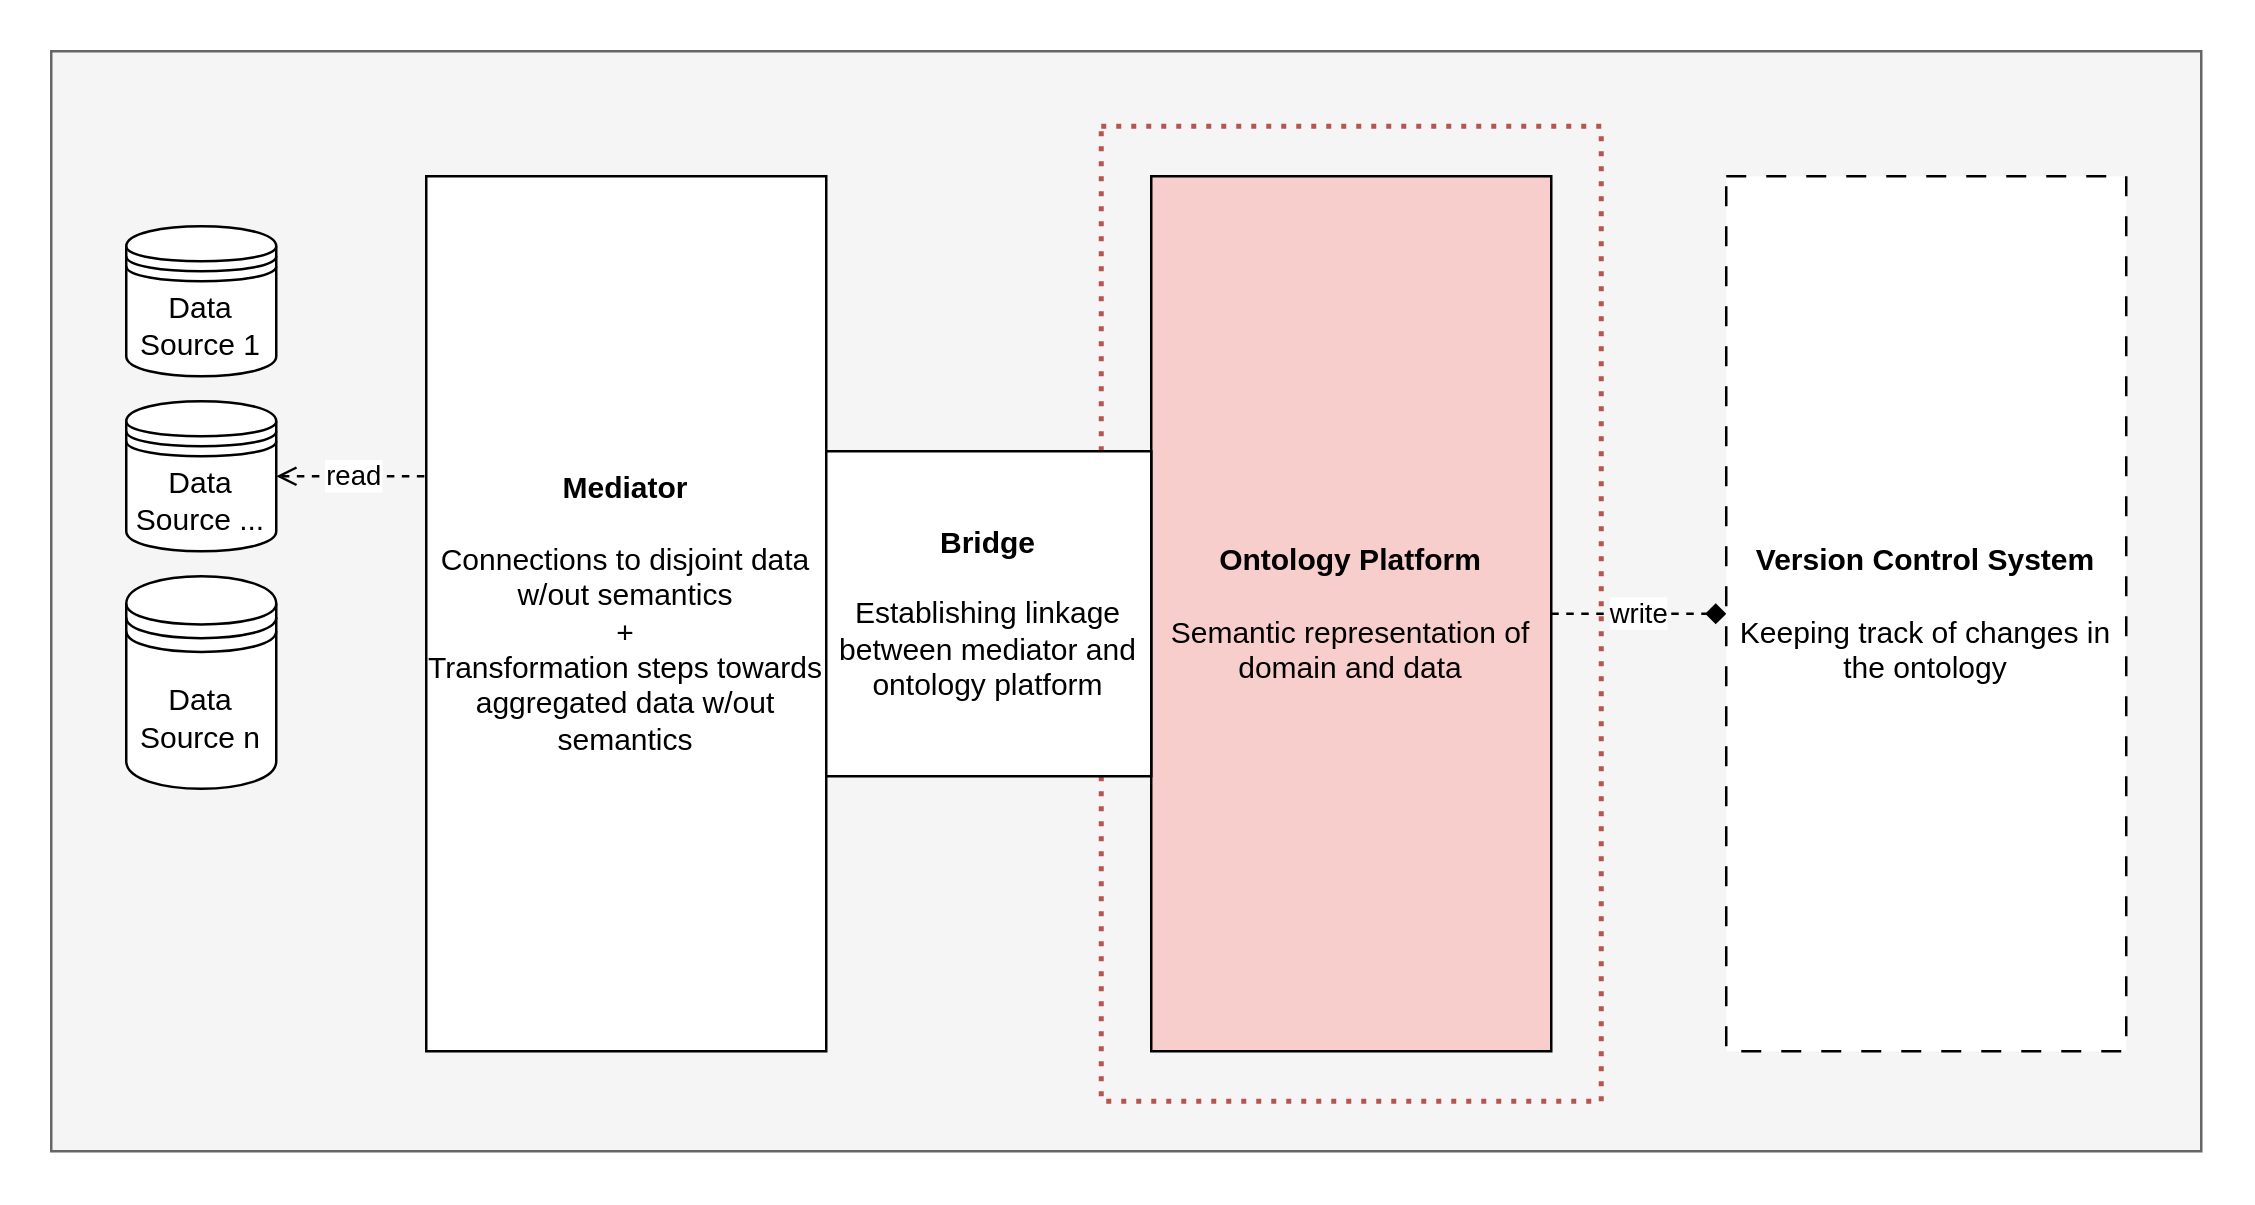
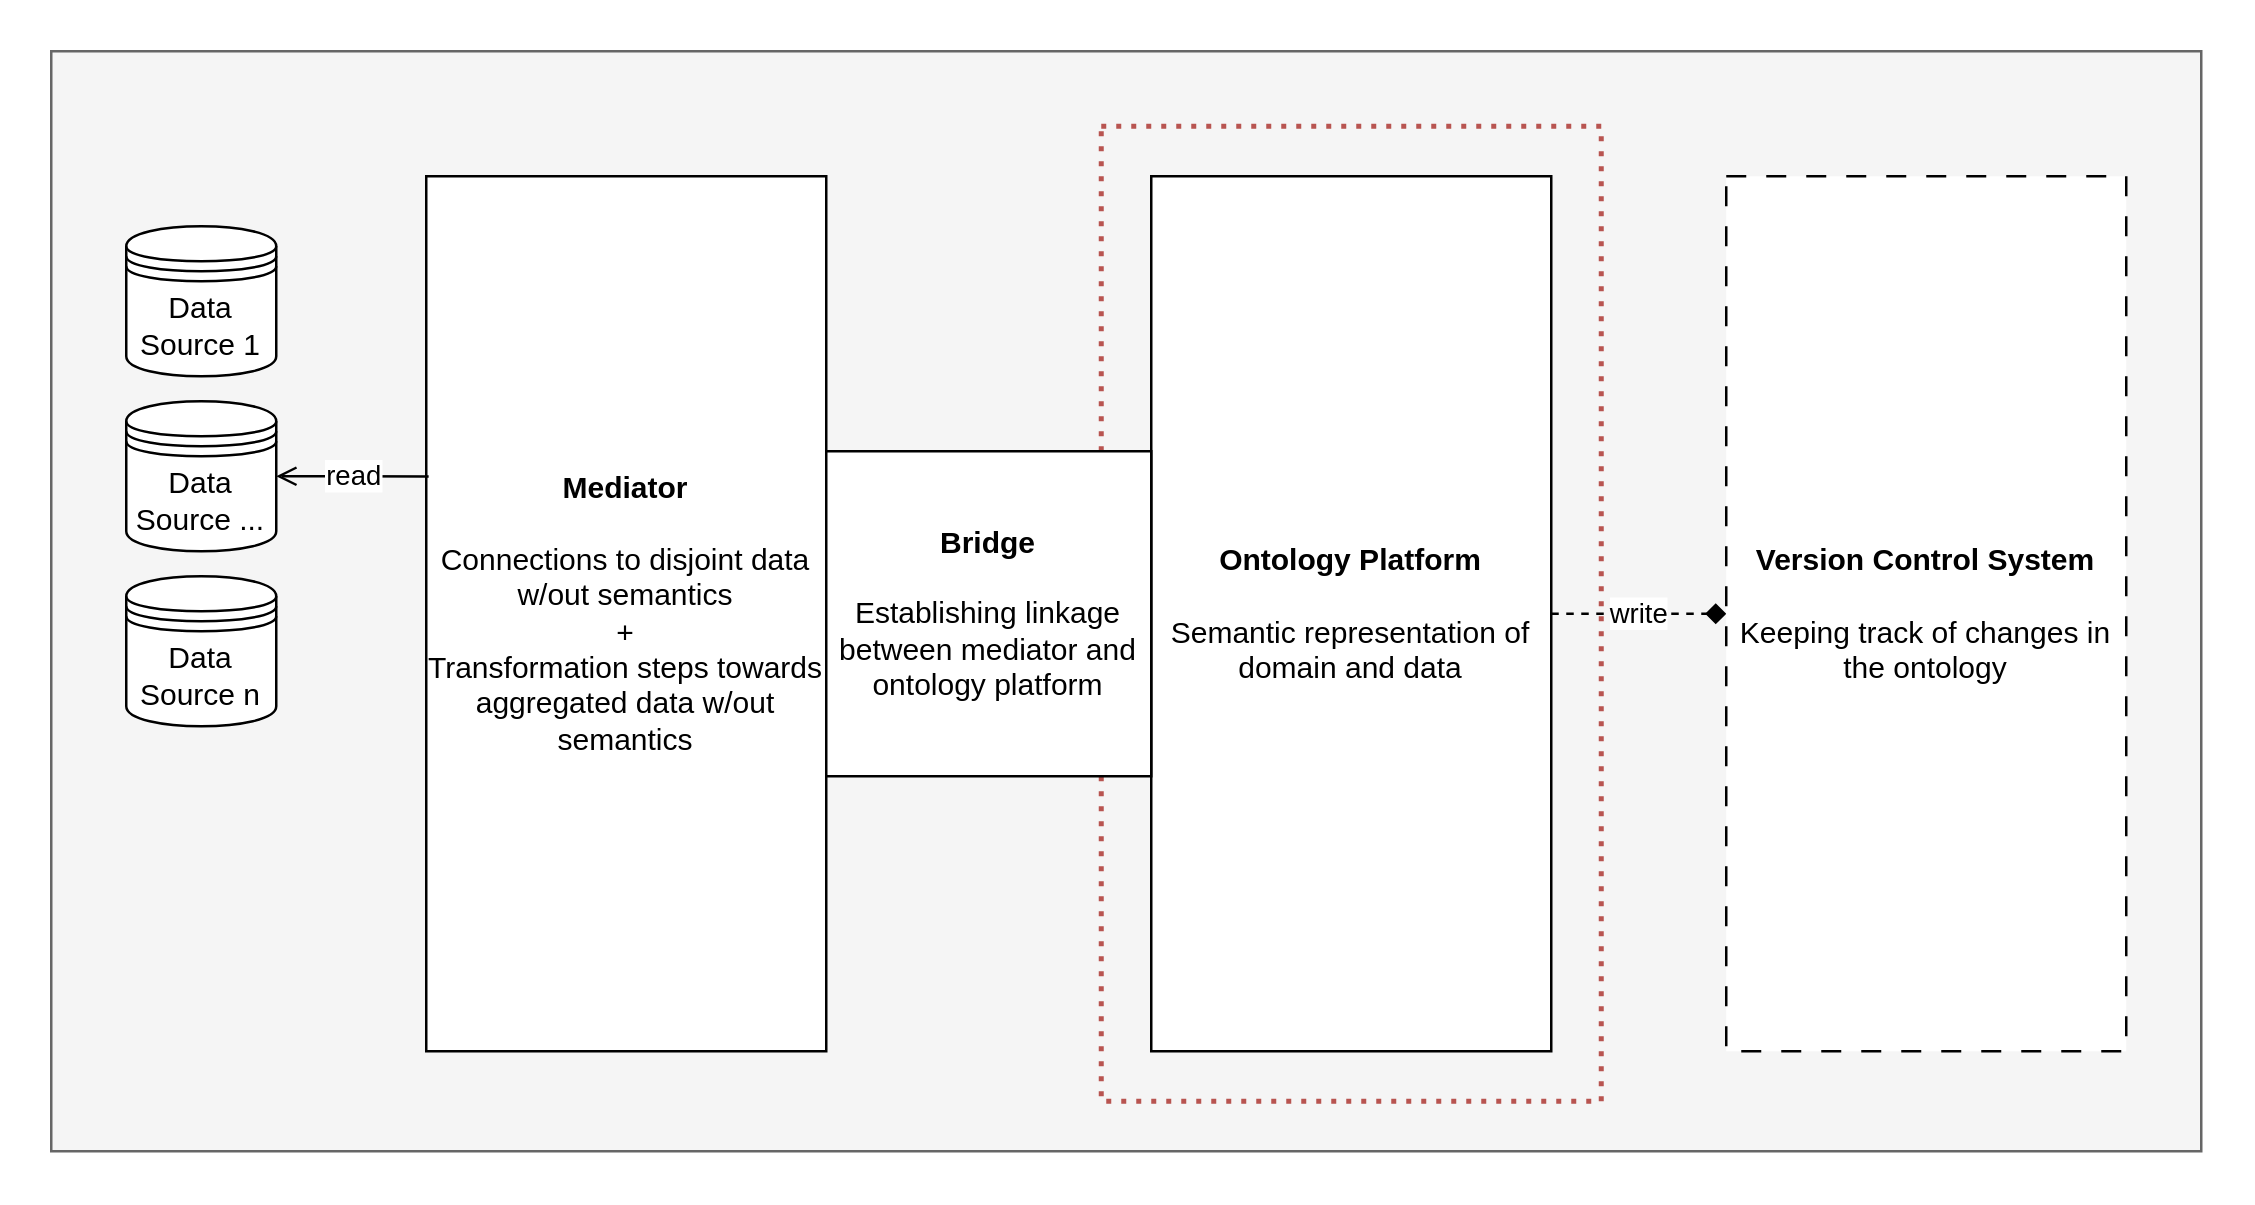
- <mxCell id="6" value="read" style="edgeStyle=orthogonalEdgeStyle;rounded=0;orthogonalLoop=1;jettySize=auto;html=1;entryX=0.006;entryY=0.343;entryDx=0;entryDy=0;entryPerimeter=0;endArrow=none;endFill=0;startArrow=open;startFill=0;dashed=1;" parent="1" source="7" target="4" edge="1"><mxGeometry relative="1" as="geometry" /></mxCell>
+ <mxCell id="6" value="read" style="edgeStyle=orthogonalEdgeStyle;rounded=0;orthogonalLoop=1;jettySize=auto;html=1;entryX=0.006;entryY=0.343;entryDx=0;entryDy=0;entryPerimeter=0;endArrow=none;endFill=0;startArrow=open;startFill=0;dashed=0;" parent="1" source="7" target="4" edge="1"><mxGeometry relative="1" as="geometry" /></mxCell>
- <mxCell id="10" value="&lt;b&gt;Ontology Platform&lt;/b&gt;&lt;br&gt;&lt;br&gt;Semantic representation of domain and data" style="rounded=0;whiteSpace=wrap;html=1;fillColor=#f8cecc;" parent="1" vertex="1"><mxGeometry x="460" y="70" width="160" height="350" as="geometry" /></mxCell>
+ <mxCell id="10" value="&lt;b&gt;Ontology Platform&lt;/b&gt;&lt;br&gt;&lt;br&gt;Semantic representation of domain and data" style="rounded=0;whiteSpace=wrap;html=1;" parent="1" vertex="1"><mxGeometry x="460" y="70" width="160" height="350" as="geometry" /></mxCell>
- <mxCell id="8" value="Data Source n" style="shape=datastore;whiteSpace=wrap;html=1;" parent="1" vertex="1"><mxGeometry x="50" y="230" width="60" height="85" as="geometry" /></mxCell>
+ <mxCell id="8" value="Data Source n" style="shape=datastore;whiteSpace=wrap;html=1;" parent="1" vertex="1"><mxGeometry x="50" y="230" width="60" height="60" as="geometry" /></mxCell>
